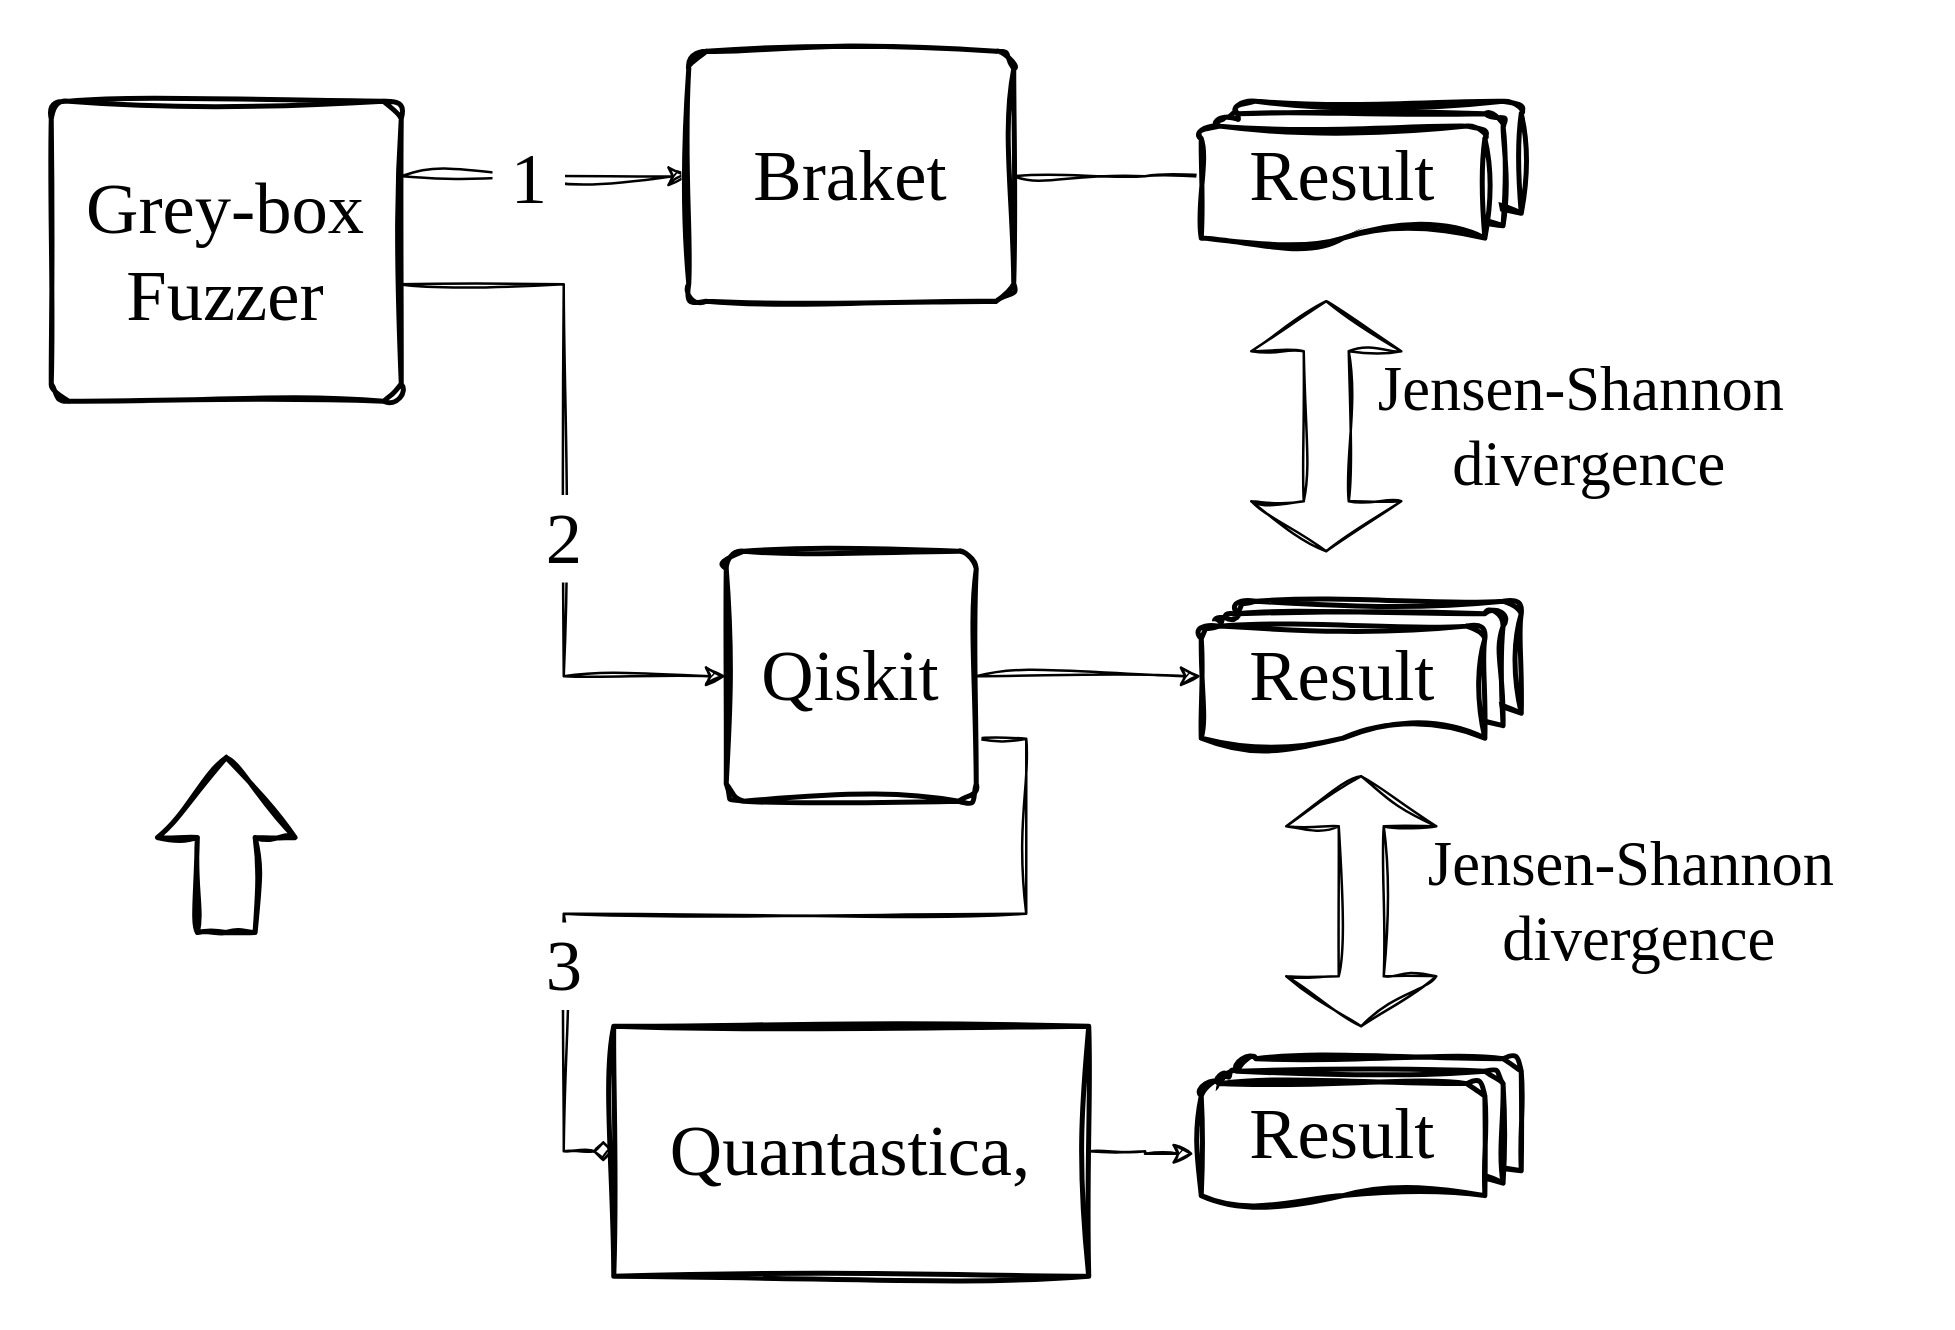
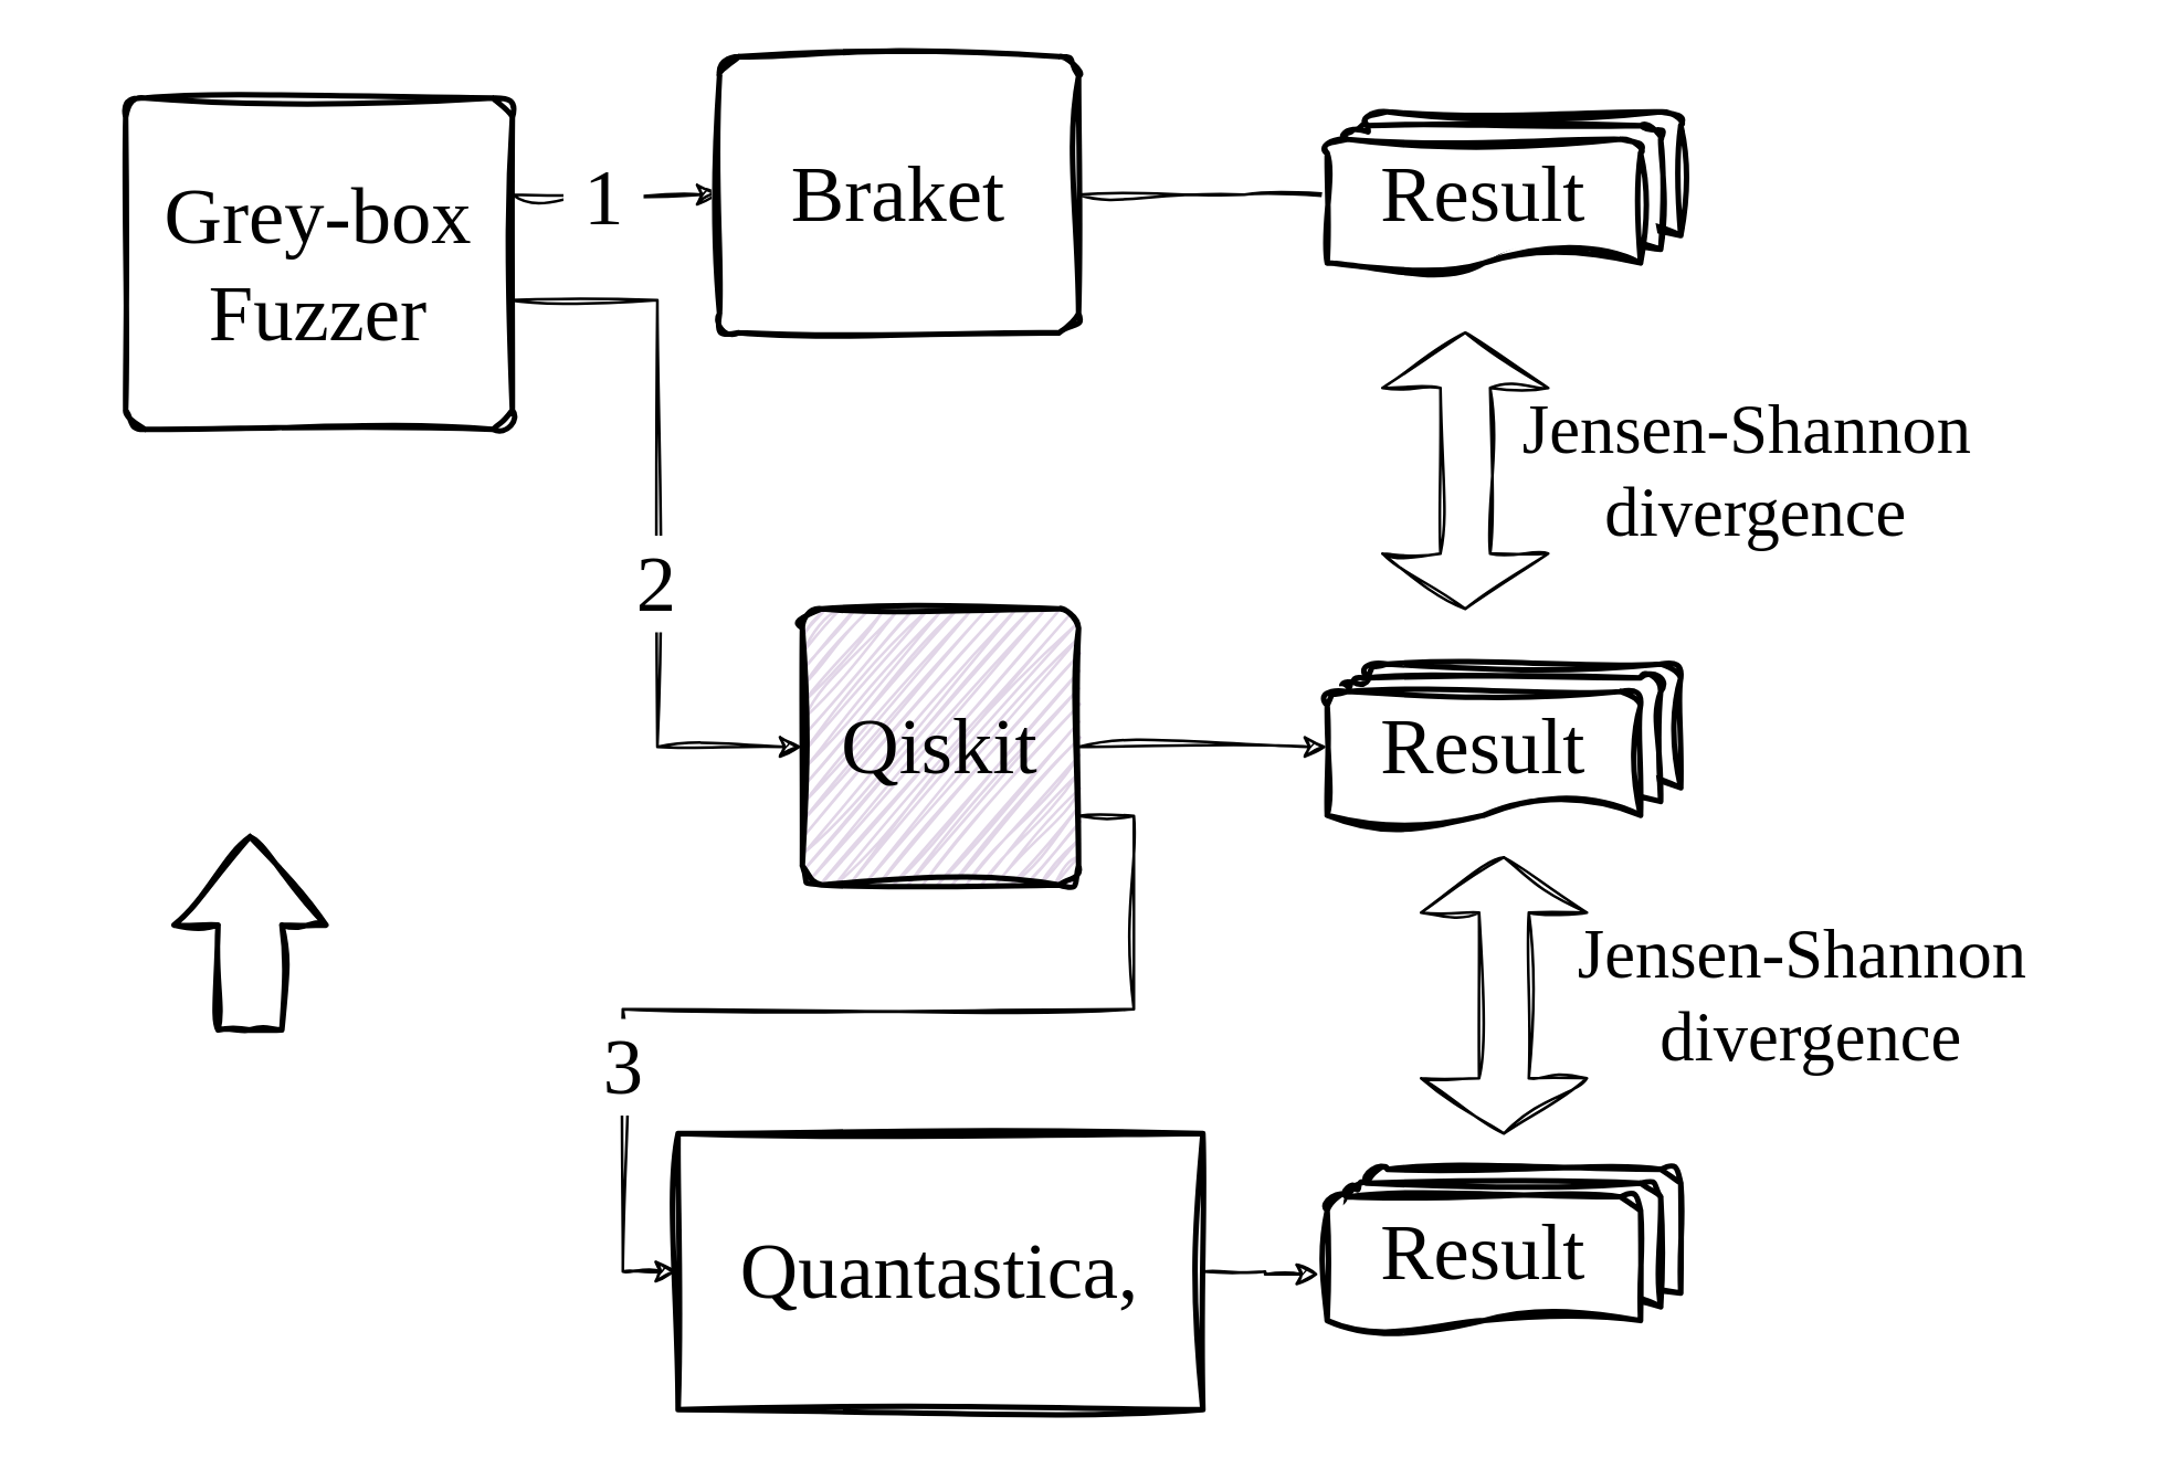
- <mxCell id="7" value="Braket" style="rounded=1;whiteSpace=wrap;html=1;absoluteArcSize=1;arcSize=14;strokeWidth=2;sketch=1;hachureGap=4;jiggle=2;curveFitting=1;fontFamily=Architects Daughter;fontSource=https%3A%2F%2Ffonts.googleapis.com%2Fcss%3Ffamily%3DArchitects%2BDaughter;fontStyle=0;fontSize=29;" vertex="1" parent="1"><mxGeometry x="275" y="20" width="130" height="100" as="geometry" /></mxCell>
+ <mxCell id="7" value="Braket" style="rounded=1;whiteSpace=wrap;html=1;absoluteArcSize=1;arcSize=14;strokeWidth=2;sketch=1;hachureGap=4;jiggle=2;curveFitting=1;fontFamily=Architects Daughter;fontSource=https%3A%2F%2Ffonts.googleapis.com%2Fcss%3Ffamily%3DArchitects%2BDaughter;fontStyle=0;fontSize=29;" vertex="1" parent="1"><mxGeometry x="260" y="20" width="130" height="100" as="geometry" /></mxCell>
- <mxCell id="4" value="Grey-box Fuzzer" style="rounded=1;whiteSpace=wrap;html=1;absoluteArcSize=1;arcSize=14;strokeWidth=2;sketch=1;hachureGap=4;jiggle=2;curveFitting=1;fontFamily=Architects Daughter;fontSource=https%3A%2F%2Ffonts.googleapis.com%2Fcss%3Ffamily%3DArchitects%2BDaughter;fontStyle=0;fontSize=29;" vertex="1" parent="1"><mxGeometry x="20" y="40" width="140" height="120" as="geometry" /></mxCell>
+ <mxCell id="4" value="Grey-box Fuzzer" style="rounded=1;whiteSpace=wrap;html=1;absoluteArcSize=1;arcSize=14;strokeWidth=2;sketch=1;hachureGap=4;jiggle=2;curveFitting=1;fontFamily=Architects Daughter;fontSource=https%3A%2F%2Ffonts.googleapis.com%2Fcss%3Ffamily%3DArchitects%2BDaughter;fontStyle=0;fontSize=29;" vertex="1" parent="1"><mxGeometry x="45" y="35" width="140" height="120" as="geometry" /></mxCell>
- <mxCell id="10" value="Qiskit" style="rounded=1;whiteSpace=wrap;html=1;absoluteArcSize=1;arcSize=14;strokeWidth=2;sketch=1;hachureGap=4;jiggle=2;curveFitting=1;fontFamily=Architects Daughter;fontSource=https%3A%2F%2Ffonts.googleapis.com%2Fcss%3Ffamily%3DArchitects%2BDaughter;fontStyle=0;fontSize=29;" vertex="1" parent="1"><mxGeometry x="290" y="220" width="100" height="100" as="geometry" /></mxCell>
+ <mxCell id="10" value="Qiskit" style="rounded=1;whiteSpace=wrap;html=1;absoluteArcSize=1;arcSize=14;strokeWidth=2;sketch=1;hachureGap=4;jiggle=2;curveFitting=1;fontFamily=Architects Daughter;fontSource=https%3A%2F%2Ffonts.googleapis.com%2Fcss%3Ffamily%3DArchitects%2BDaughter;fontStyle=0;fontSize=29;fillColor=#e1d5e7;" vertex="1" parent="1"><mxGeometry x="290" y="220" width="100" height="100" as="geometry" /></mxCell>
- <mxCell id="8" style="edgeStyle=orthogonalEdgeStyle;rounded=0;sketch=1;hachureGap=4;jiggle=2;curveFitting=1;orthogonalLoop=1;jettySize=auto;html=1;exitX=1;exitY=0.75;exitDx=0;exitDy=0;entryX=0;entryY=0.5;entryDx=0;entryDy=0;fontFamily=Architects Daughter;fontSource=https%3A%2F%2Ffonts.googleapis.com%2Fcss%3Ffamily%3DArchitects%2BDaughter;fontStyle=0;fontSize=29;endArrow=diamond;" edge="1" parent="1" source="10" target="11"><mxGeometry relative="1" as="geometry" /></mxCell>
+ <mxCell id="8" style="edgeStyle=orthogonalEdgeStyle;rounded=0;sketch=1;hachureGap=4;jiggle=2;curveFitting=1;orthogonalLoop=1;jettySize=auto;html=1;exitX=1;exitY=0.75;exitDx=0;exitDy=0;entryX=0;entryY=0.5;entryDx=0;entryDy=0;fontFamily=Architects Daughter;fontSource=https%3A%2F%2Ffonts.googleapis.com%2Fcss%3Ffamily%3DArchitects%2BDaughter;fontStyle=0;fontSize=29;" edge="1" parent="1" source="10" target="11"><mxGeometry relative="1" as="geometry" /></mxCell>
